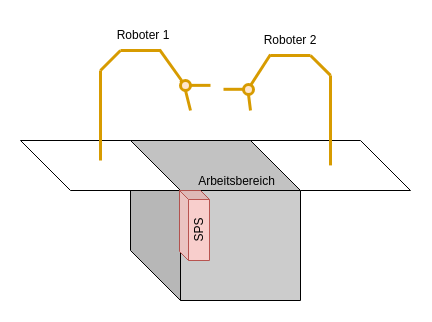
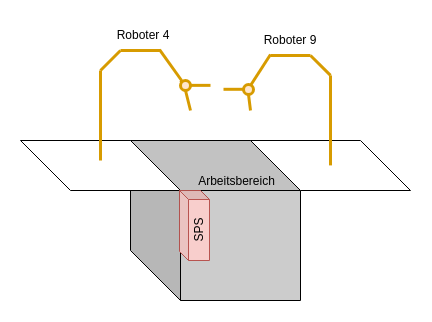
- <mxCell id="21" value="Roboter 1" style="text;html=1;align=center;verticalAlign=middle;whiteSpace=wrap;rounded=0;" vertex="1" parent="1"><mxGeometry x="113" y="20" width="60" height="30" as="geometry" /></mxCell>
+ <mxCell id="21" value="Roboter 4" style="text;html=1;align=center;verticalAlign=middle;whiteSpace=wrap;rounded=0;" vertex="1" parent="1"><mxGeometry x="113" y="20" width="60" height="30" as="geometry" /></mxCell>
- <mxCell id="22" value="Roboter 2" style="text;html=1;align=center;verticalAlign=middle;whiteSpace=wrap;rounded=0;" vertex="1" parent="1"><mxGeometry x="260" y="25" width="60" height="30" as="geometry" /></mxCell>
+ <mxCell id="22" value="Roboter 9" style="text;html=1;align=center;verticalAlign=middle;whiteSpace=wrap;rounded=0;" vertex="1" parent="1"><mxGeometry x="260" y="25" width="60" height="30" as="geometry" /></mxCell>
